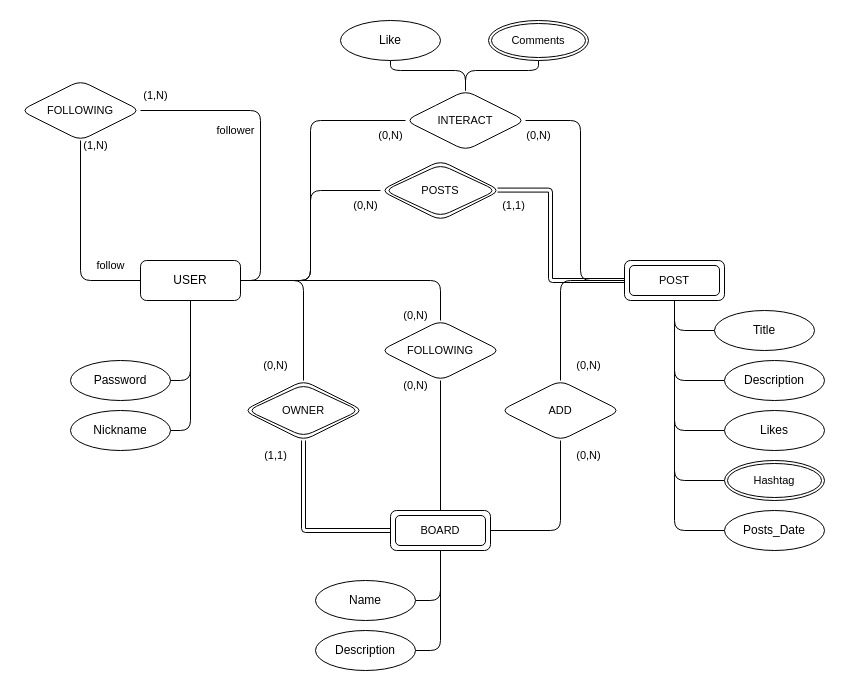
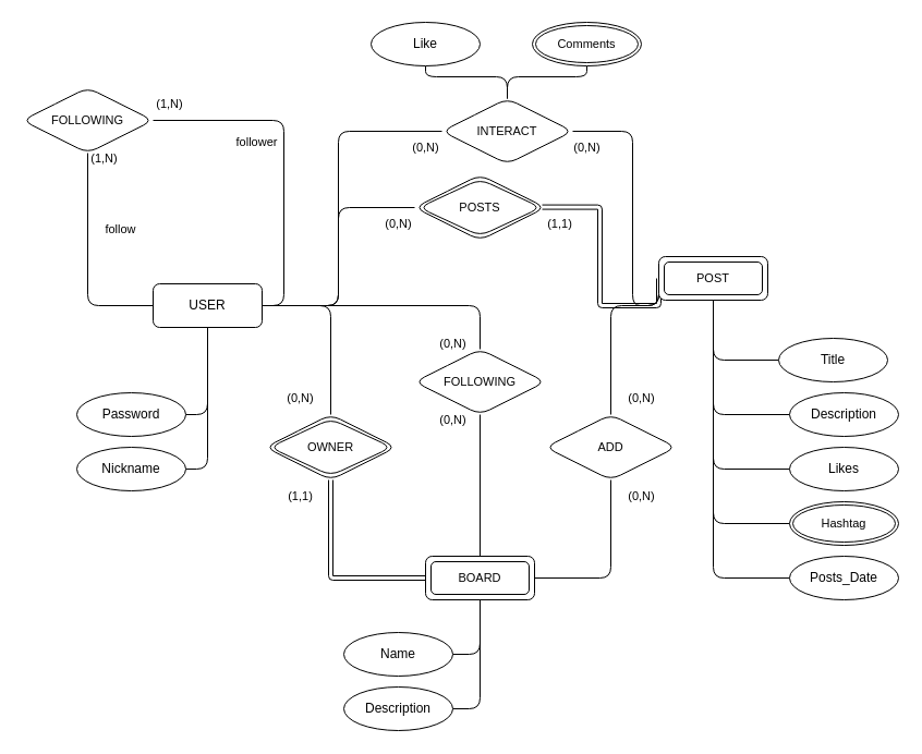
- <mxCell id="56" value="follow" style="text;html=1;align=center;verticalAlign=middle;resizable=0;points=[];autosize=1;strokeColor=none;fillColor=none;fontSize=11;fontFamily=Helvetica;fontColor=default;" parent="1" vertex="1"><mxGeometry x="85" y="250" width="50" height="30" as="geometry" /></mxCell>
+ <mxCell id="56" value="follow" style="text;html=1;align=center;verticalAlign=middle;resizable=0;points=[];autosize=1;strokeColor=none;fillColor=none;fontSize=11;fontFamily=Helvetica;fontColor=default;" parent="1" vertex="1"><mxGeometry x="85" y="195" width="50" height="30" as="geometry" /></mxCell>
- <mxCell id="26" value="POST" style="shape=ext;margin=3;double=1;whiteSpace=wrap;html=1;align=center;rounded=1;fontFamily=Helvetica;fontSize=11;fontColor=default;" parent="1" vertex="1"><mxGeometry x="624" y="260" width="100" height="40" as="geometry" /></mxCell>
+ <mxCell id="26" value="POST" style="shape=ext;margin=3;double=1;whiteSpace=wrap;html=1;align=center;rounded=1;fontFamily=Helvetica;fontSize=11;fontColor=default;" parent="1" vertex="1"><mxGeometry x="604" y="235" width="100" height="40" as="geometry" /></mxCell>
